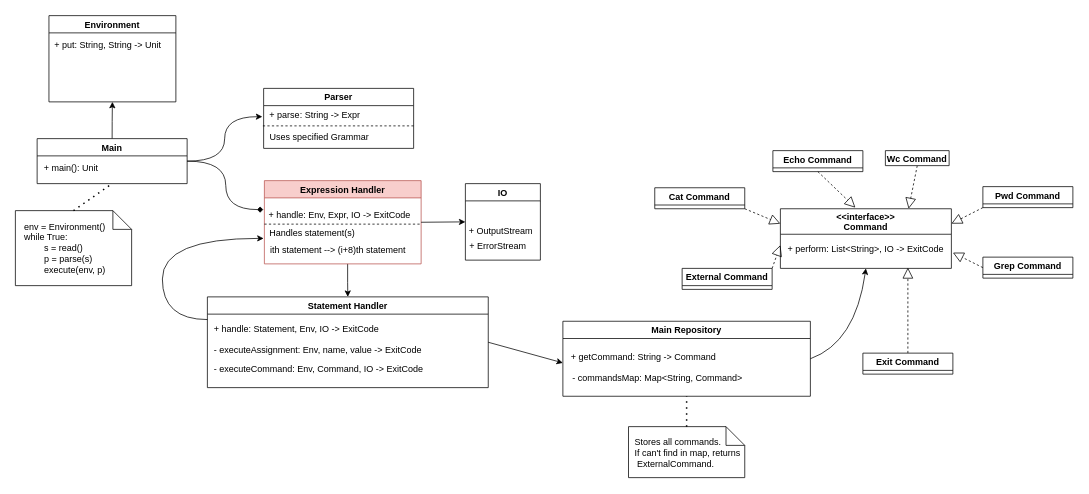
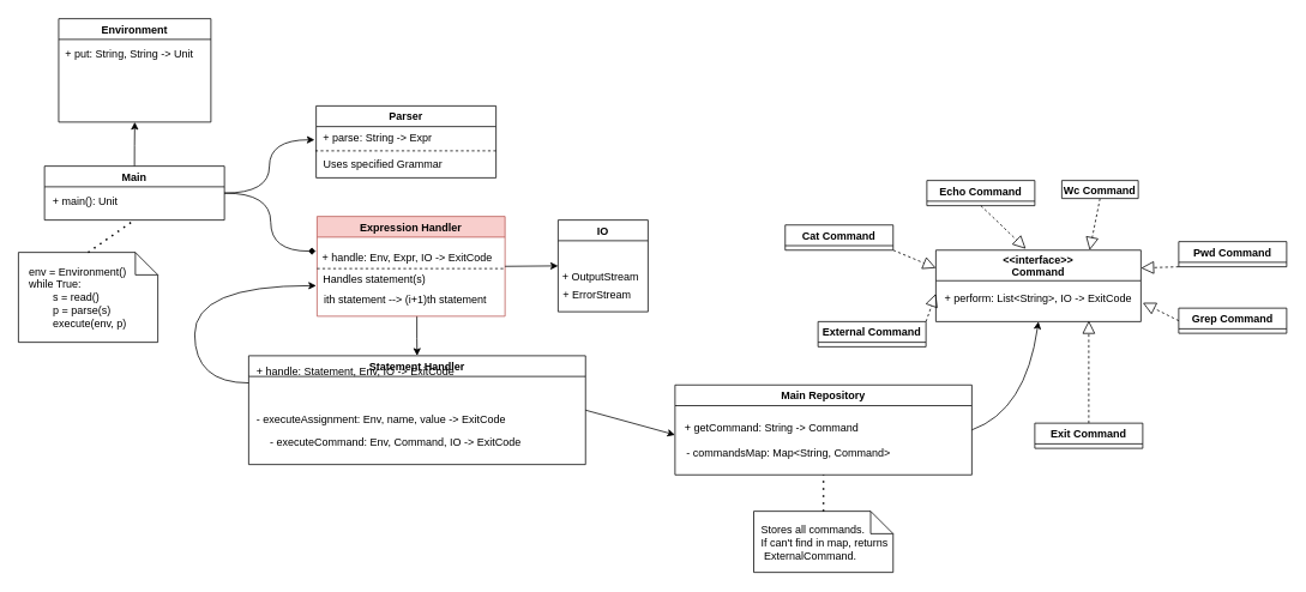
- <mxCell id="54" value="Pwd Command" style="swimlane;" vertex="1" parent="1"><mxGeometry x="1310" y="248" width="120" height="28" as="geometry" /></mxCell>
+ <mxCell id="54" value="Pwd Command" style="swimlane;" vertex="1" parent="1"><mxGeometry x="1310" y="268" width="120" height="28" as="geometry" /></mxCell>
- <mxCell id="16" value="ith statement --&amp;gt; (i+8)th statement" style="text;html=1;align=left;verticalAlign=middle;resizable=0;points=[];autosize=1;" parent="14" vertex="1"><mxGeometry x="6" y="83" width="200" height="20" as="geometry" /></mxCell>
+ <mxCell id="16" value="ith statement --&amp;gt; (i+1)th statement" style="text;html=1;align=left;verticalAlign=middle;resizable=0;points=[];autosize=1;" parent="14" vertex="1"><mxGeometry x="6" y="83" width="200" height="20" as="geometry" /></mxCell>
- <mxCell id="20" value="+ handle:&amp;nbsp;&lt;span style=&quot;text-align: center&quot;&gt;Statement, Env&lt;/span&gt;&lt;span style=&quot;text-align: center&quot;&gt;, IO -&amp;gt; ExitCode&lt;br&gt;&lt;/span&gt;" style="text;html=1;align=left;verticalAlign=middle;resizable=0;points=[];autosize=1;strokeColor=none;fillColor=none;" parent="18" vertex="1"><mxGeometry x="7" y="33" width="240" height="20" as="geometry" /></mxCell>
+ <mxCell id="20" value="+ handle:&amp;nbsp;&lt;span style=&quot;text-align: center&quot;&gt;Statement, Env&lt;/span&gt;&lt;span style=&quot;text-align: center&quot;&gt;, IO -&amp;gt; ExitCode&lt;br&gt;&lt;/span&gt;" style="text;html=1;align=left;verticalAlign=middle;resizable=0;points=[];autosize=1;strokeColor=none;fillColor=none;" parent="18" vertex="1"><mxGeometry x="7" y="8" width="240" height="20" as="geometry" /></mxCell>
- <mxCell id="21" value="&lt;div style=&quot;text-align: left&quot;&gt;&lt;span&gt;- executeCommand: Env, Command, IO -&amp;gt; ExitCode&lt;/span&gt;&lt;/div&gt;" style="text;html=1;align=center;verticalAlign=middle;resizable=0;points=[];autosize=1;strokeColor=none;fillColor=none;" parent="18" vertex="1"><mxGeometry x="3" y="87" width="290" height="20" as="geometry" /></mxCell>
+ <mxCell id="21" value="&lt;div style=&quot;text-align: left&quot;&gt;&lt;span&gt;- executeCommand: Env, Command, IO -&amp;gt; ExitCode&lt;/span&gt;&lt;/div&gt;" style="text;html=1;align=center;verticalAlign=middle;resizable=0;points=[];autosize=1;strokeColor=none;fillColor=none;" parent="18" vertex="1"><mxGeometry x="18" y="87" width="290" height="20" as="geometry" /></mxCell>
